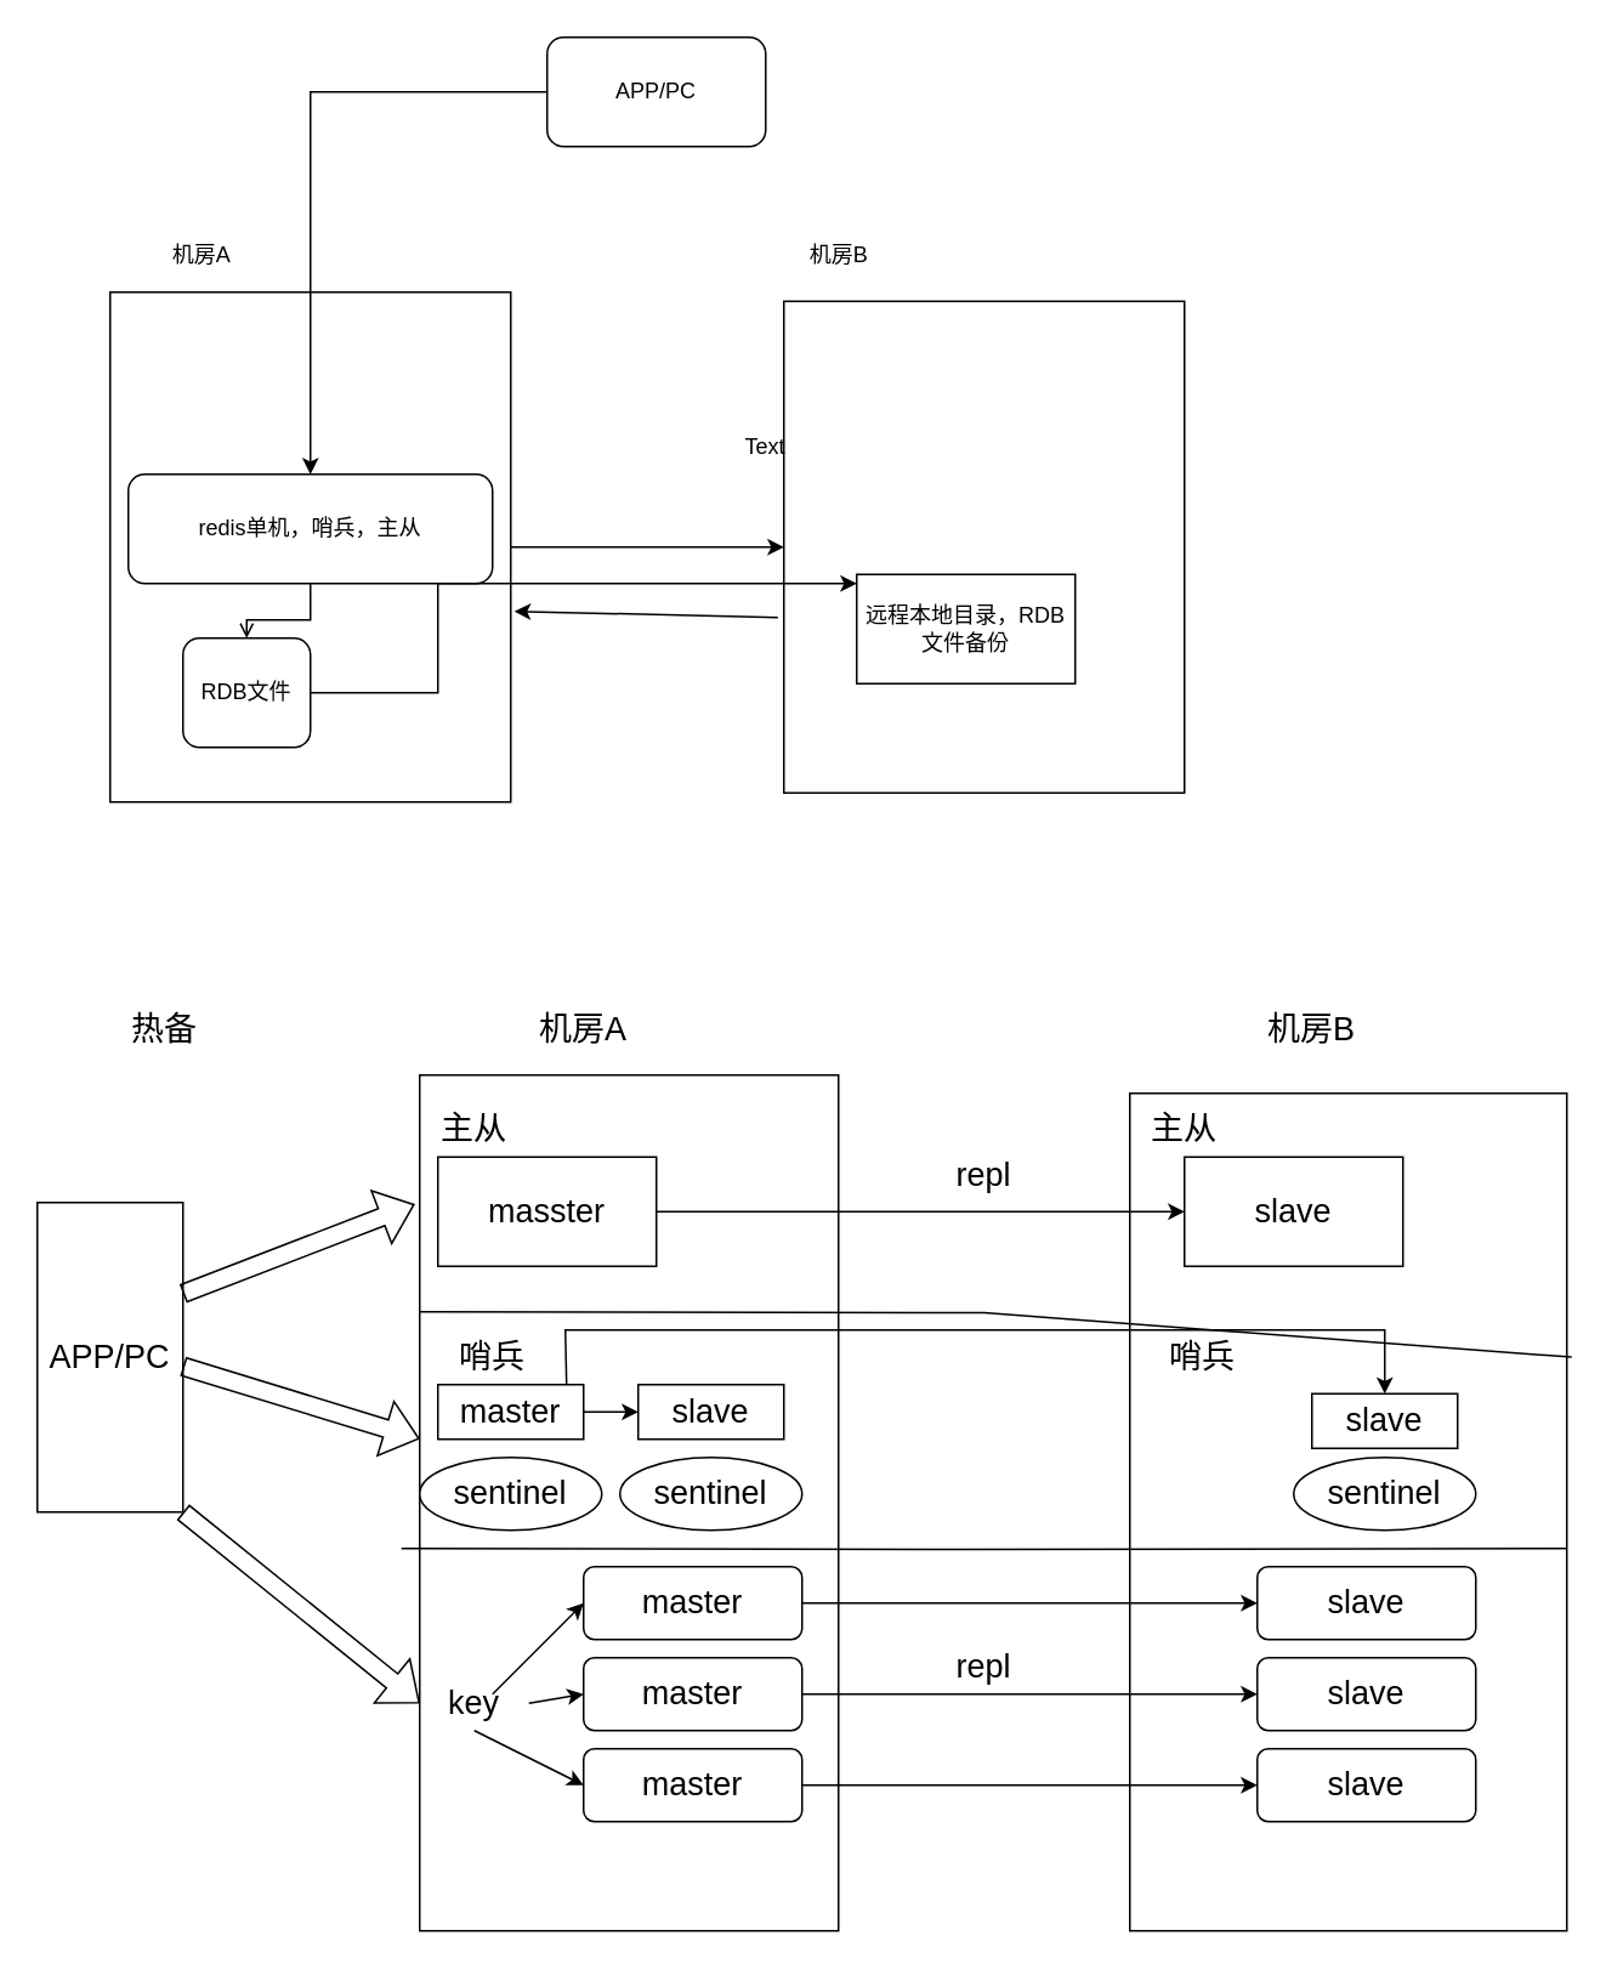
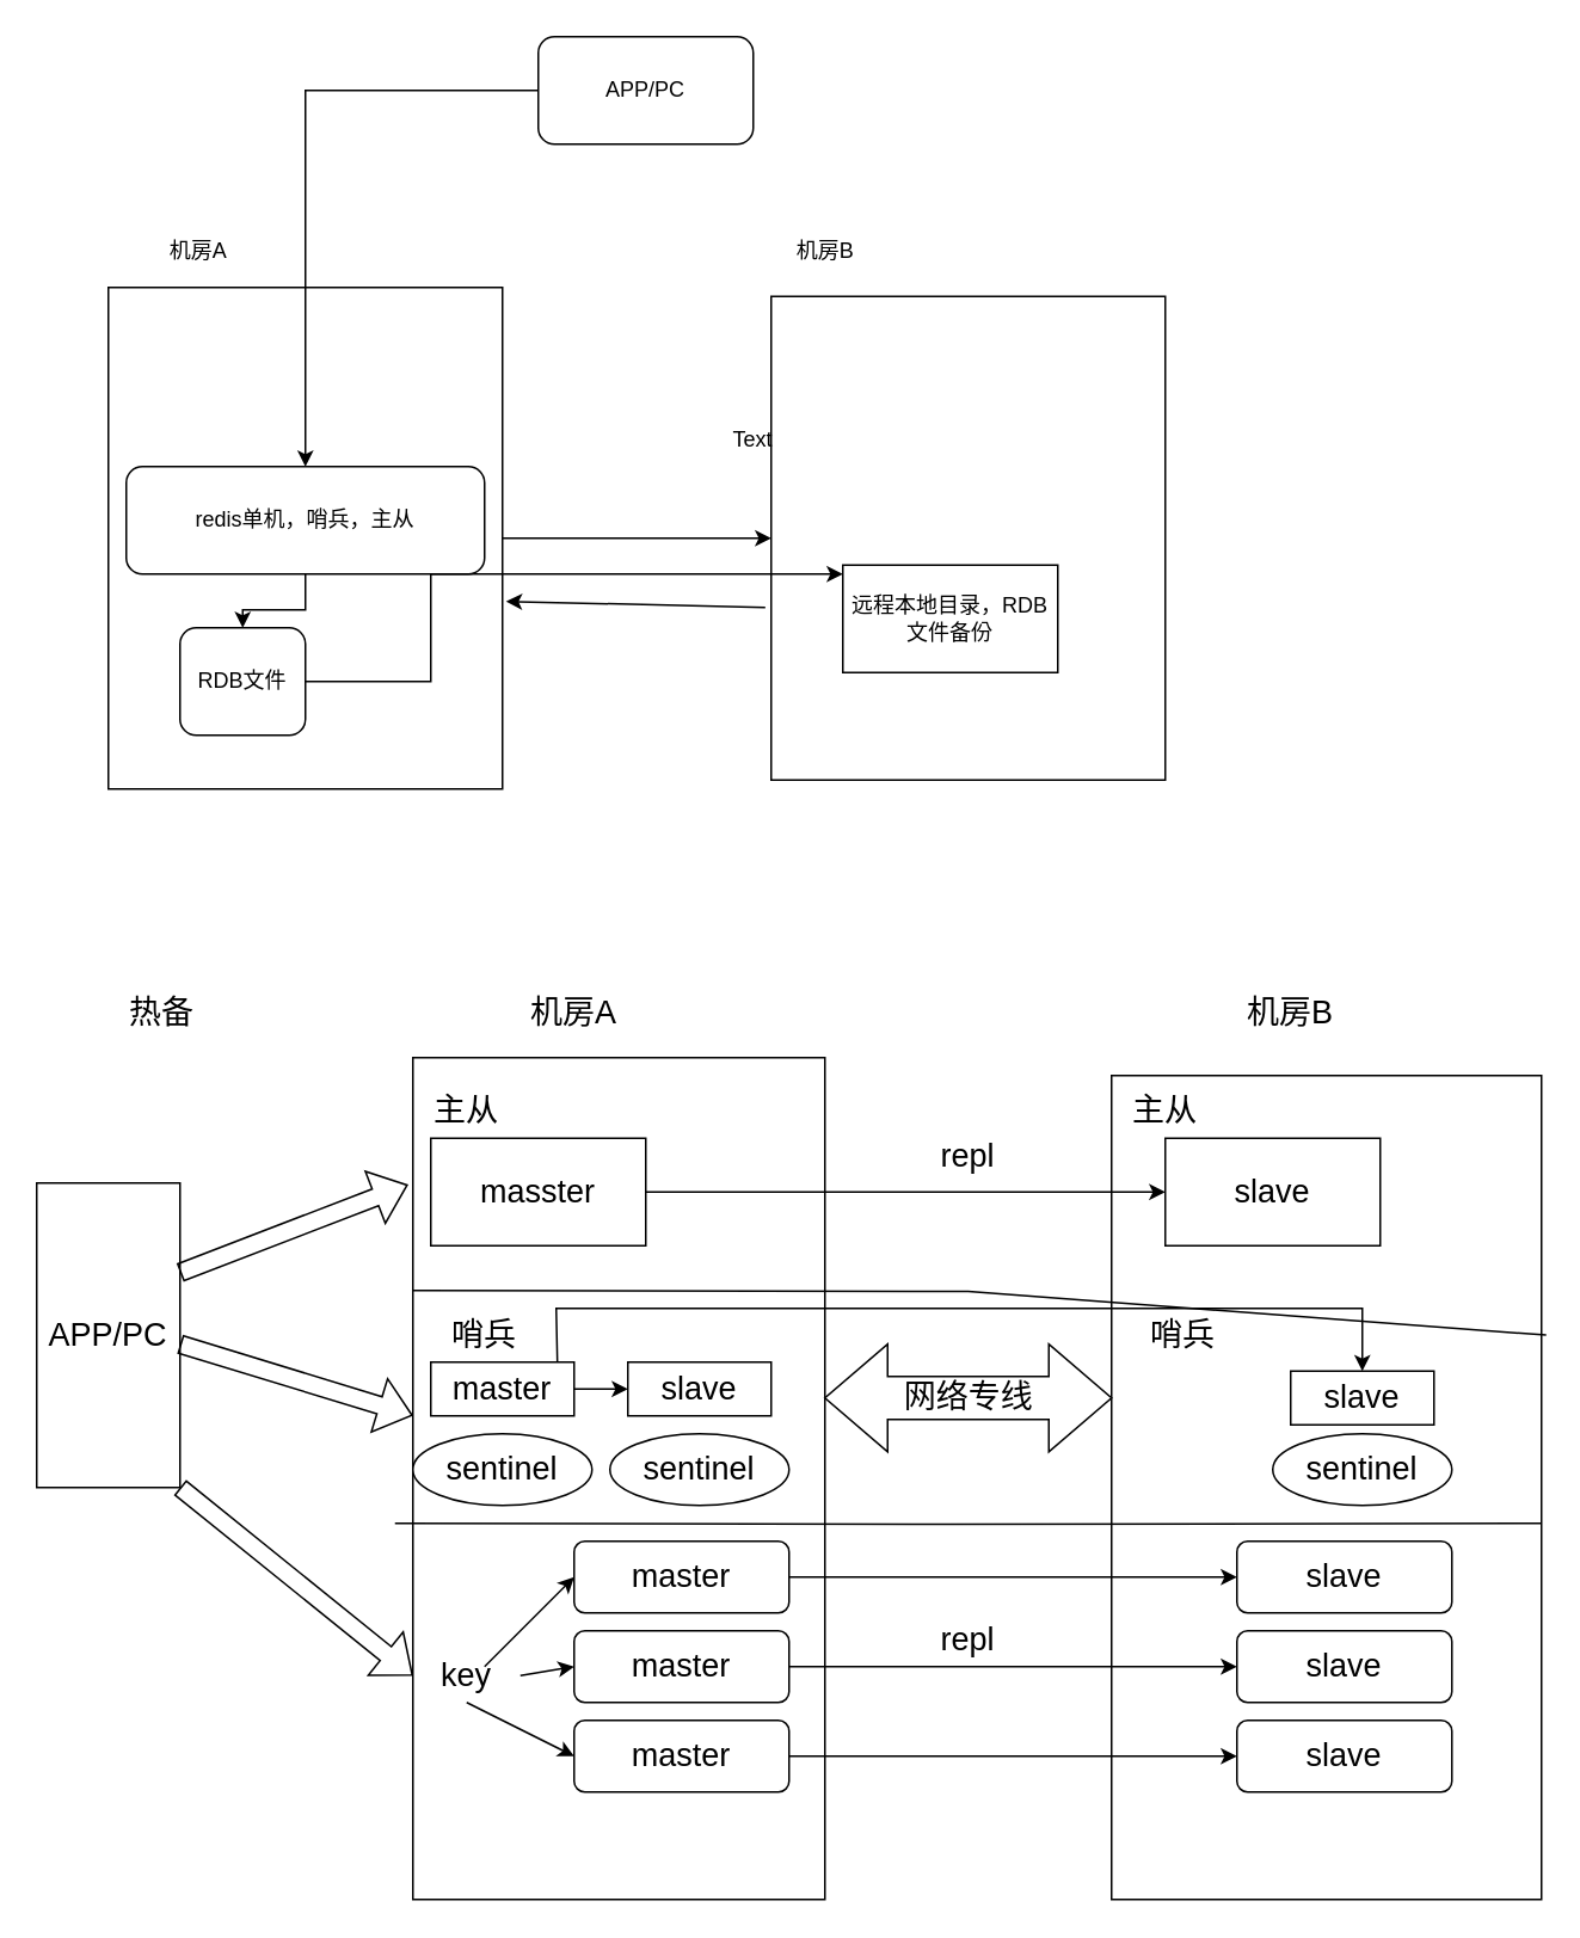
- <mxCell id="9" value="" style="edgeStyle=orthogonalEdgeStyle;rounded=0;orthogonalLoop=1;jettySize=auto;html=1;endArrow=open;" edge="1" parent="1" source="10" target="12"><mxGeometry relative="1" as="geometry" /></mxCell>
+ <mxCell id="9" value="" style="edgeStyle=orthogonalEdgeStyle;rounded=0;orthogonalLoop=1;jettySize=auto;html=1;" edge="1" parent="1" source="10" target="12"><mxGeometry relative="1" as="geometry" /></mxCell>
+ <mxCell id="30" value="网络专线" style="html=1;shadow=0;dashed=0;align=center;verticalAlign=middle;shape=mxgraph.arrows2.twoWayArrow;dy=0.6;dx=35;fontSize=18;" vertex="1" parent="1"><mxGeometry x="460" y="750" width="160" height="60" as="geometry" /></mxCell>
